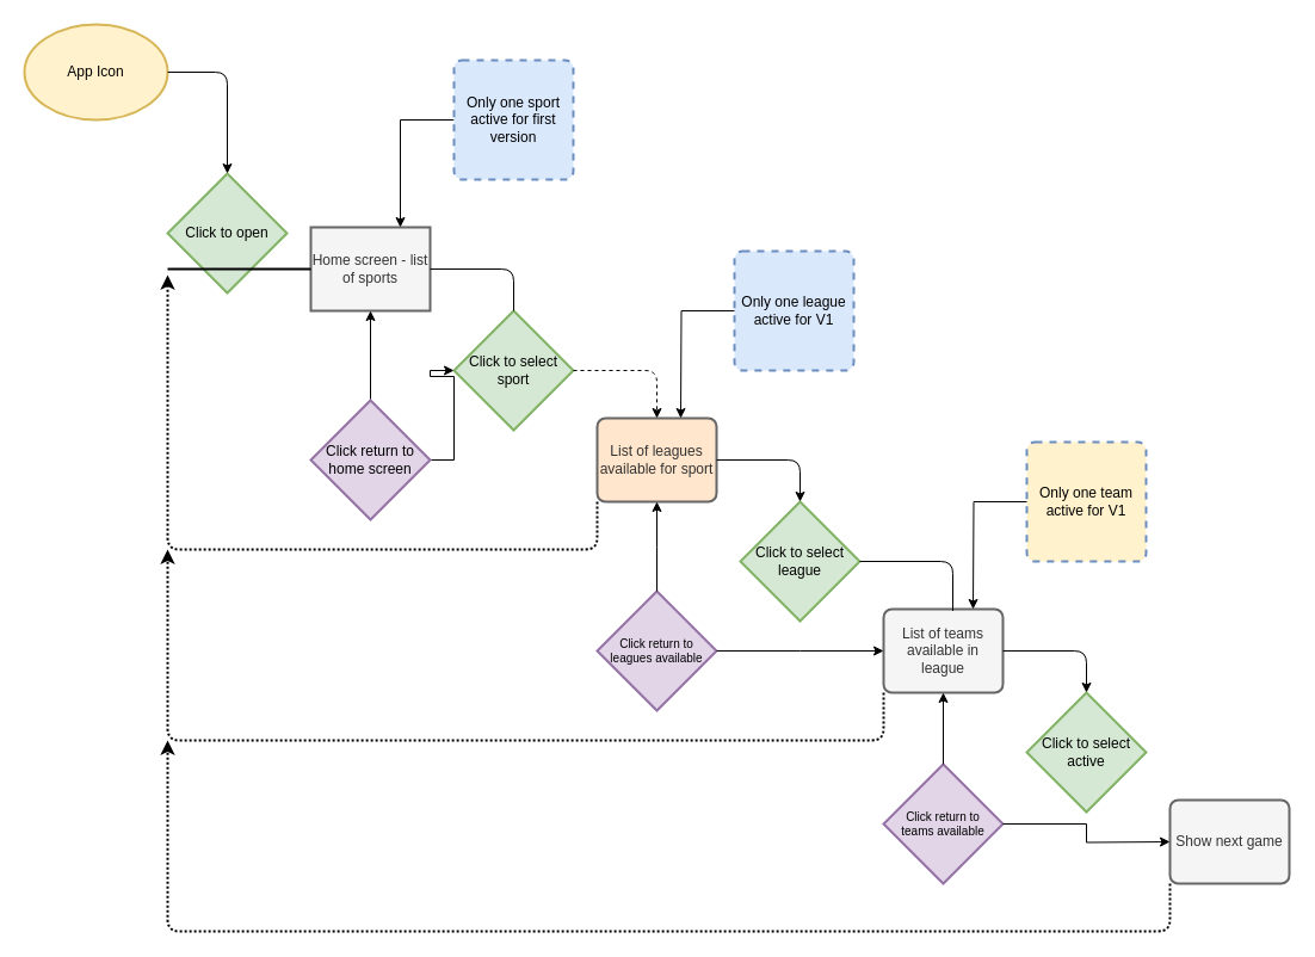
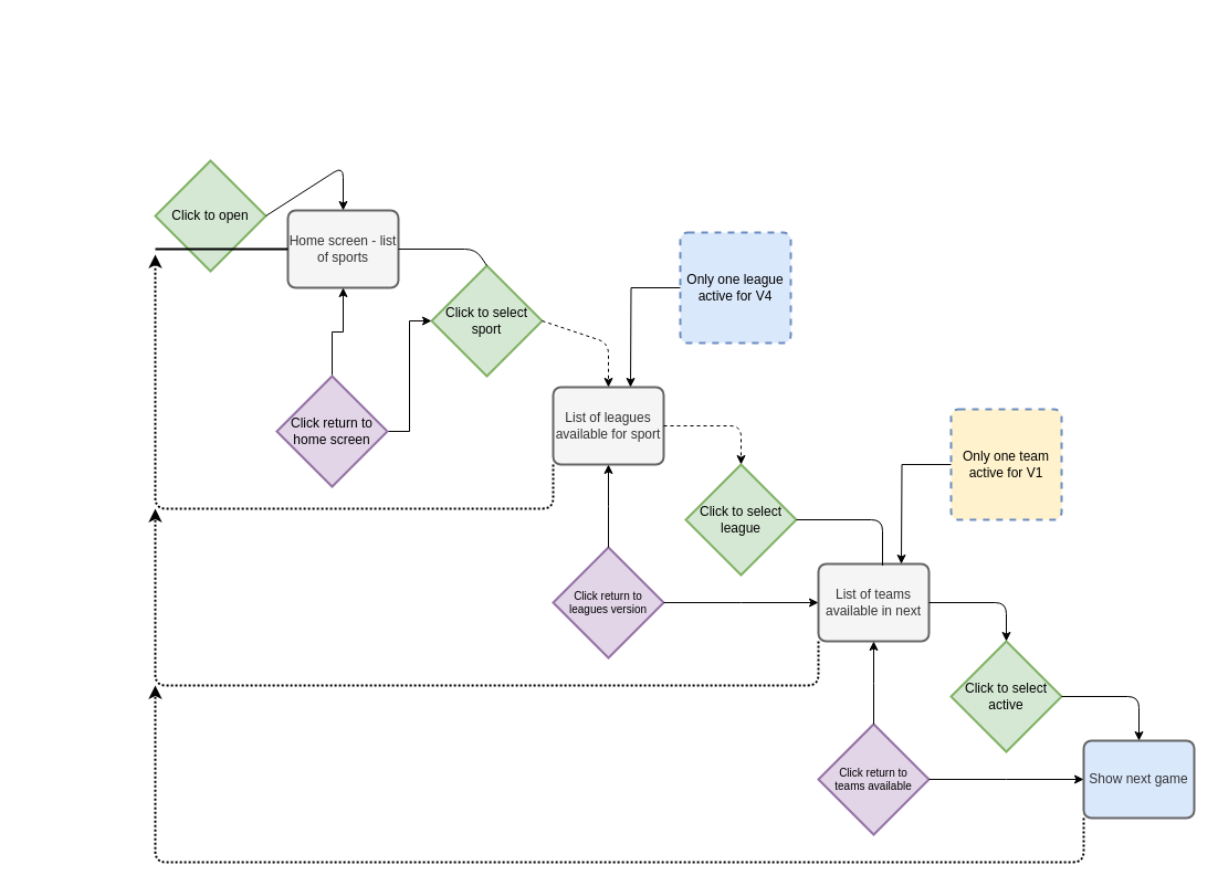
- <mxCell id="2" value="App Icon" style="ellipse;whiteSpace=wrap;html=1;strokeWidth=2;fillColor=#fff2cc;strokeColor=#d6b656;" vertex="1" parent="1"><mxGeometry x="20" y="20" width="120" height="80" as="geometry" /></mxCell>
- <mxCell id="18" value="" style="endArrow=classic;html=1;exitX=1;exitY=0.5;exitDx=0;exitDy=0;entryX=0.5;entryY=0;entryDx=0;entryDy=0;entryPerimeter=0;" edge="1" parent="1" source="2" target="3"><mxGeometry width="50" height="50" relative="1" as="geometry"><mxPoint x="140" y="120" as="sourcePoint" /><mxPoint x="190" y="70" as="targetPoint" /><Array as="points"><mxPoint x="190" y="60" /></Array></mxGeometry></mxCell>
- <mxCell id="29" value="Only one sport active for first version" style="rounded=1;whiteSpace=wrap;html=1;absoluteArcSize=1;arcSize=14;strokeWidth=2;fontSize=12;dashed=1;fillColor=#dae8fc;strokeColor=#6c8ebf;" vertex="1" parent="1"><mxGeometry x="380" y="50" width="100" height="100" as="geometry" /></mxCell>
- <mxCell id="28" style="edgeStyle=orthogonalEdgeStyle;rounded=0;orthogonalLoop=1;jettySize=auto;html=1;fontSize=12;entryX=0.75;entryY=0;entryDx=0;entryDy=0;" edge="1" parent="1" source="29" target="4"><mxGeometry relative="1" as="geometry"><mxPoint x="349" y="170" as="targetPoint" /></mxGeometry></mxCell>
+ <mxCell id="16" value="" style="endArrow=classic;html=1;exitX=1;exitY=0.5;exitDx=0;exitDy=0;exitPerimeter=0;entryX=0.5;entryY=0;entryDx=0;entryDy=0;" edge="1" parent="1" source="3" target="4"><mxGeometry width="50" height="50" relative="1" as="geometry"><mxPoint x="250" y="180" as="sourcePoint" /><mxPoint x="300" y="130" as="targetPoint" /><Array as="points"><mxPoint x="310" y="150" /></Array></mxGeometry></mxCell>
- <mxCell id="4" value="Home screen - list of sports" style="whiteSpace=wrap;html=1;absoluteArcSize=1;arcSize=14;strokeWidth=2;fillColor=#f5f5f5;strokeColor=#666666;fontColor=#333333;rounded=0;" vertex="1" parent="1"><mxGeometry x="260" y="190" width="100" height="70" as="geometry" /></mxCell>
+ <mxCell id="4" value="Home screen - list of sports" style="rounded=1;whiteSpace=wrap;html=1;absoluteArcSize=1;arcSize=14;strokeWidth=2;fillColor=#f5f5f5;strokeColor=#666666;fontColor=#333333;" vertex="1" parent="1"><mxGeometry x="260" y="190" width="100" height="70" as="geometry" /></mxCell>
- <mxCell id="30" value="Only one league active for V1" style="rounded=1;whiteSpace=wrap;html=1;absoluteArcSize=1;arcSize=14;strokeWidth=2;fontSize=12;dashed=1;fillColor=#dae8fc;strokeColor=#6c8ebf;" vertex="1" parent="1"><mxGeometry x="615" y="210" width="100" height="100" as="geometry" /></mxCell>
+ <mxCell id="30" value="Only one league active for V4" style="rounded=1;whiteSpace=wrap;html=1;absoluteArcSize=1;arcSize=14;strokeWidth=2;fontSize=12;dashed=1;fillColor=#dae8fc;strokeColor=#6c8ebf;" vertex="1" parent="1"><mxGeometry x="615" y="210" width="100" height="100" as="geometry" /></mxCell>
- <mxCell id="6" value="Click to select sport" style="strokeWidth=2;html=1;shape=mxgraph.flowchart.decision;whiteSpace=wrap;fillColor=#d5e8d4;strokeColor=#82b366;" vertex="1" parent="1"><mxGeometry x="380" y="260" width="100" height="100" as="geometry" /></mxCell>
+ <mxCell id="6" value="Click to select sport" style="strokeWidth=2;html=1;shape=mxgraph.flowchart.decision;whiteSpace=wrap;fillColor=#d5e8d4;strokeColor=#82b366;" vertex="1" parent="1"><mxGeometry x="390" y="240" width="100" height="100" as="geometry" /></mxCell>
- <mxCell id="21" value="Click return to home screen" style="strokeWidth=2;html=1;shape=mxgraph.flowchart.decision;whiteSpace=wrap;fillColor=#e1d5e7;strokeColor=#9673a6;" vertex="1" parent="1"><mxGeometry x="260" y="335" width="100" height="100" as="geometry" /></mxCell>
+ <mxCell id="21" value="Click return to home screen" style="strokeWidth=2;html=1;shape=mxgraph.flowchart.decision;whiteSpace=wrap;fillColor=#e1d5e7;strokeColor=#9673a6;" vertex="1" parent="1"><mxGeometry x="250" y="340" width="100" height="100" as="geometry" /></mxCell>
- <mxCell id="5" value="List of leagues available for sport" style="rounded=1;whiteSpace=wrap;html=1;absoluteArcSize=1;arcSize=14;strokeWidth=2;fillColor=#ffe6cc;strokeColor=#666666;fontColor=#333333;" vertex="1" parent="1"><mxGeometry x="500" y="350" width="100" height="70" as="geometry" /></mxCell>
+ <mxCell id="5" value="List of leagues available for sport" style="rounded=1;whiteSpace=wrap;html=1;absoluteArcSize=1;arcSize=14;strokeWidth=2;fillColor=#f5f5f5;strokeColor=#666666;fontColor=#333333;" vertex="1" parent="1"><mxGeometry x="500" y="350" width="100" height="70" as="geometry" /></mxCell>
- <mxCell id="14" value="" style="endArrow=classic;html=1;entryX=0.5;entryY=0;entryDx=0;entryDy=0;entryPerimeter=0;exitX=1;exitY=0.5;exitDx=0;exitDy=0;" edge="1" parent="1" source="5" target="8"><mxGeometry width="50" height="50" relative="1" as="geometry"><mxPoint x="180" y="810" as="sourcePoint" /><mxPoint x="230" y="760" as="targetPoint" /><Array as="points"><mxPoint x="670" y="385" /></Array></mxGeometry></mxCell>
+ <mxCell id="14" value="" style="endArrow=classic;html=1;entryX=0.5;entryY=0;entryDx=0;entryDy=0;entryPerimeter=0;exitX=1;exitY=0.5;exitDx=0;exitDy=0;dashed=1;" edge="1" parent="1" source="5" target="8"><mxGeometry width="50" height="50" relative="1" as="geometry"><mxPoint x="180" y="810" as="sourcePoint" /><mxPoint x="230" y="760" as="targetPoint" /><Array as="points"><mxPoint x="670" y="385" /></Array></mxGeometry></mxCell>
- <mxCell id="22" value="Click return to &lt;br style=&quot;font-size: 10px;&quot;&gt;leagues available" style="strokeWidth=2;html=1;shape=mxgraph.flowchart.decision;whiteSpace=wrap;fontSize=10;horizontal=1;verticalAlign=middle;fillColor=#e1d5e7;strokeColor=#9673a6;" vertex="1" parent="1"><mxGeometry x="500" y="495" width="100" height="100" as="geometry" /></mxCell>
+ <mxCell id="22" value="Click return to &lt;br style=&quot;font-size: 10px;&quot;&gt;leagues version" style="strokeWidth=2;html=1;shape=mxgraph.flowchart.decision;whiteSpace=wrap;fontSize=10;horizontal=1;verticalAlign=middle;fillColor=#e1d5e7;strokeColor=#9673a6;" vertex="1" parent="1"><mxGeometry x="500" y="495" width="100" height="100" as="geometry" /></mxCell>
- <mxCell id="7" value="List of teams available in league" style="rounded=1;whiteSpace=wrap;html=1;absoluteArcSize=1;arcSize=14;strokeWidth=2;fillColor=#f5f5f5;strokeColor=#666666;fontColor=#333333;" vertex="1" parent="1"><mxGeometry x="740" y="510" width="100" height="70" as="geometry" /></mxCell>
+ <mxCell id="7" value="List of teams available in next" style="rounded=1;whiteSpace=wrap;html=1;absoluteArcSize=1;arcSize=14;strokeWidth=2;fillColor=#f5f5f5;strokeColor=#666666;fontColor=#333333;" vertex="1" parent="1"><mxGeometry x="740" y="510" width="100" height="70" as="geometry" /></mxCell>
+ <mxCell id="11" value="" style="endArrow=classic;html=1;entryX=0.5;entryY=0;entryDx=0;entryDy=0;exitX=1;exitY=0.5;exitDx=0;exitDy=0;exitPerimeter=0;" edge="1" parent="1" source="9" target="10"><mxGeometry width="50" height="50" relative="1" as="geometry"><mxPoint x="720" y="750" as="sourcePoint" /><mxPoint x="770" y="700" as="targetPoint" /><Array as="points"><mxPoint x="1030" y="630" /></Array></mxGeometry></mxCell>
- <mxCell id="25" value="Click return to &lt;br&gt;teams available" style="strokeWidth=2;html=1;shape=mxgraph.flowchart.decision;whiteSpace=wrap;fontSize=10;fillColor=#e1d5e7;strokeColor=#9673a6;" vertex="1" parent="1"><mxGeometry x="740" y="640" width="100" height="100" as="geometry" /></mxCell>
+ <mxCell id="25" value="Click return to &lt;br&gt;teams available" style="strokeWidth=2;html=1;shape=mxgraph.flowchart.decision;whiteSpace=wrap;fontSize=10;fillColor=#e1d5e7;strokeColor=#9673a6;" vertex="1" parent="1"><mxGeometry x="740" y="655" width="100" height="100" as="geometry" /></mxCell>
- <mxCell id="10" value="Show next game" style="rounded=1;whiteSpace=wrap;html=1;absoluteArcSize=1;arcSize=14;strokeWidth=2;fillColor=#f5f5f5;strokeColor=#666666;fontColor=#333333;" vertex="1" parent="1"><mxGeometry x="980" y="670" width="100" height="70" as="geometry" /></mxCell>
+ <mxCell id="10" value="Show next game" style="rounded=1;whiteSpace=wrap;html=1;absoluteArcSize=1;arcSize=14;strokeWidth=2;fillColor=#dae8fc;strokeColor=#666666;fontColor=#333333;" vertex="1" parent="1"><mxGeometry x="980" y="670" width="100" height="70" as="geometry" /></mxCell>
